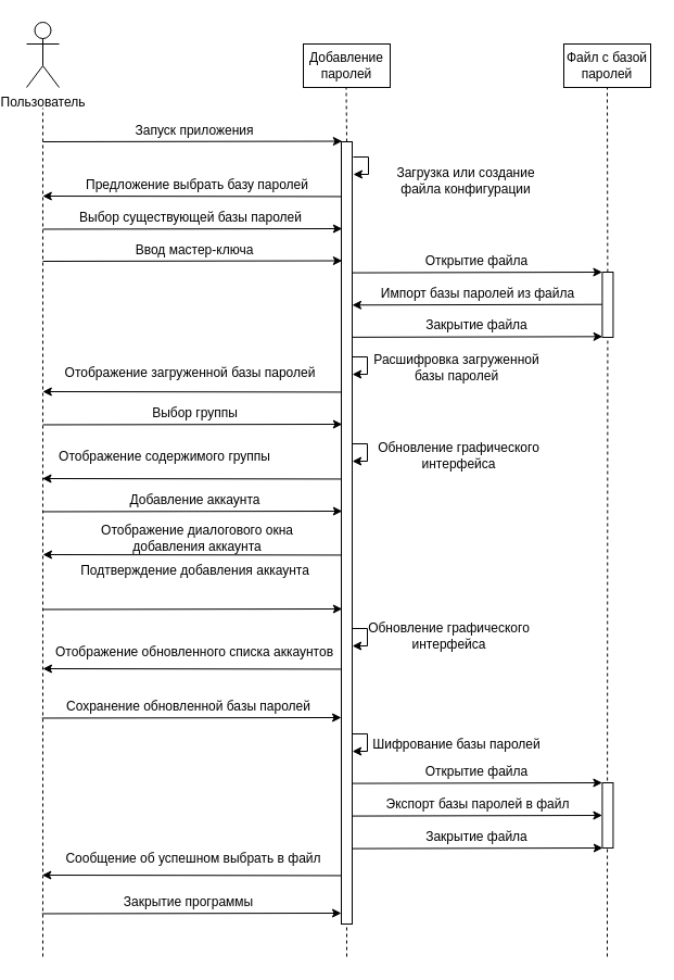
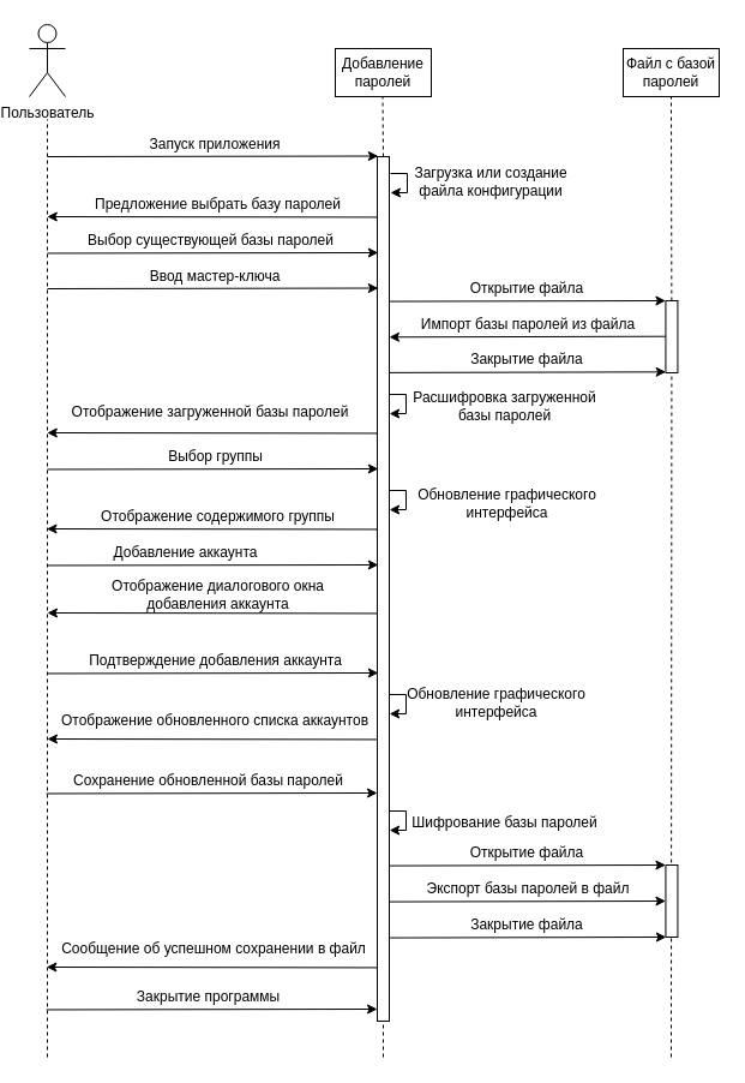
- <mxCell id="11" value="Загрузка или создание файла конфигурации" style="text;html=1;strokeColor=none;fillColor=none;align=center;verticalAlign=middle;whiteSpace=wrap;rounded=0;" vertex="1" parent="1"><mxGeometry x="355" y="151" width="140" height="30" as="geometry" /></mxCell>
+ <mxCell id="11" value="Загрузка или создание файла конфигурации" style="text;html=1;strokeColor=none;fillColor=none;align=center;verticalAlign=middle;whiteSpace=wrap;rounded=0;" vertex="1" parent="1"><mxGeometry x="335" y="136" width="140" height="30" as="geometry" /></mxCell>
- <mxCell id="31" value="Отображение содержимого группы" style="text;html=1;strokeColor=none;fillColor=none;align=center;verticalAlign=middle;whiteSpace=wrap;rounded=0;" vertex="1" parent="1"><mxGeometry x="29.92" y="410" width="235" height="20" as="geometry" /></mxCell>
+ <mxCell id="31" value="Отображение содержимого группы" style="text;html=1;strokeColor=none;fillColor=none;align=center;verticalAlign=middle;whiteSpace=wrap;rounded=0;" vertex="1" parent="1"><mxGeometry x="59.92" y="420" width="235" height="20" as="geometry" /></mxCell>
- <mxCell id="34" value="Добавление аккаунта" style="text;html=1;strokeColor=none;fillColor=none;align=center;verticalAlign=middle;whiteSpace=wrap;rounded=0;" vertex="1" parent="1"><mxGeometry x="57.5" y="450" width="235" height="20" as="geometry" /></mxCell>
+ <mxCell id="34" value="Добавление аккаунта" style="text;html=1;strokeColor=none;fillColor=none;align=center;verticalAlign=middle;whiteSpace=wrap;rounded=0;" vertex="1" parent="1"><mxGeometry x="32.5" y="450" width="235" height="20" as="geometry" /></mxCell>
- <mxCell id="40" value="Подтверждение добавления аккаунта" style="text;html=1;strokeColor=none;fillColor=none;align=center;verticalAlign=middle;whiteSpace=wrap;rounded=0;" vertex="1" parent="1"><mxGeometry x="57.5" y="515" width="235" height="20" as="geometry" /></mxCell>
+ <mxCell id="40" value="Подтверждение добавления аккаунта" style="text;html=1;strokeColor=none;fillColor=none;align=center;verticalAlign=middle;whiteSpace=wrap;rounded=0;" vertex="1" parent="1"><mxGeometry x="57.5" y="540" width="235" height="20" as="geometry" /></mxCell>
- <mxCell id="54" value="Сообщение об успешном выбрать в файл" style="text;html=1;strokeColor=none;fillColor=none;align=center;verticalAlign=middle;whiteSpace=wrap;rounded=0;" vertex="1" parent="1"><mxGeometry x="44.38" y="780" width="259.92" height="20" as="geometry" /></mxCell>
+ <mxCell id="54" value="Сообщение об успешном сохранении в файл" style="text;html=1;strokeColor=none;fillColor=none;align=center;verticalAlign=middle;whiteSpace=wrap;rounded=0;" vertex="1" parent="1"><mxGeometry x="44.38" y="780" width="259.92" height="20" as="geometry" /></mxCell>
